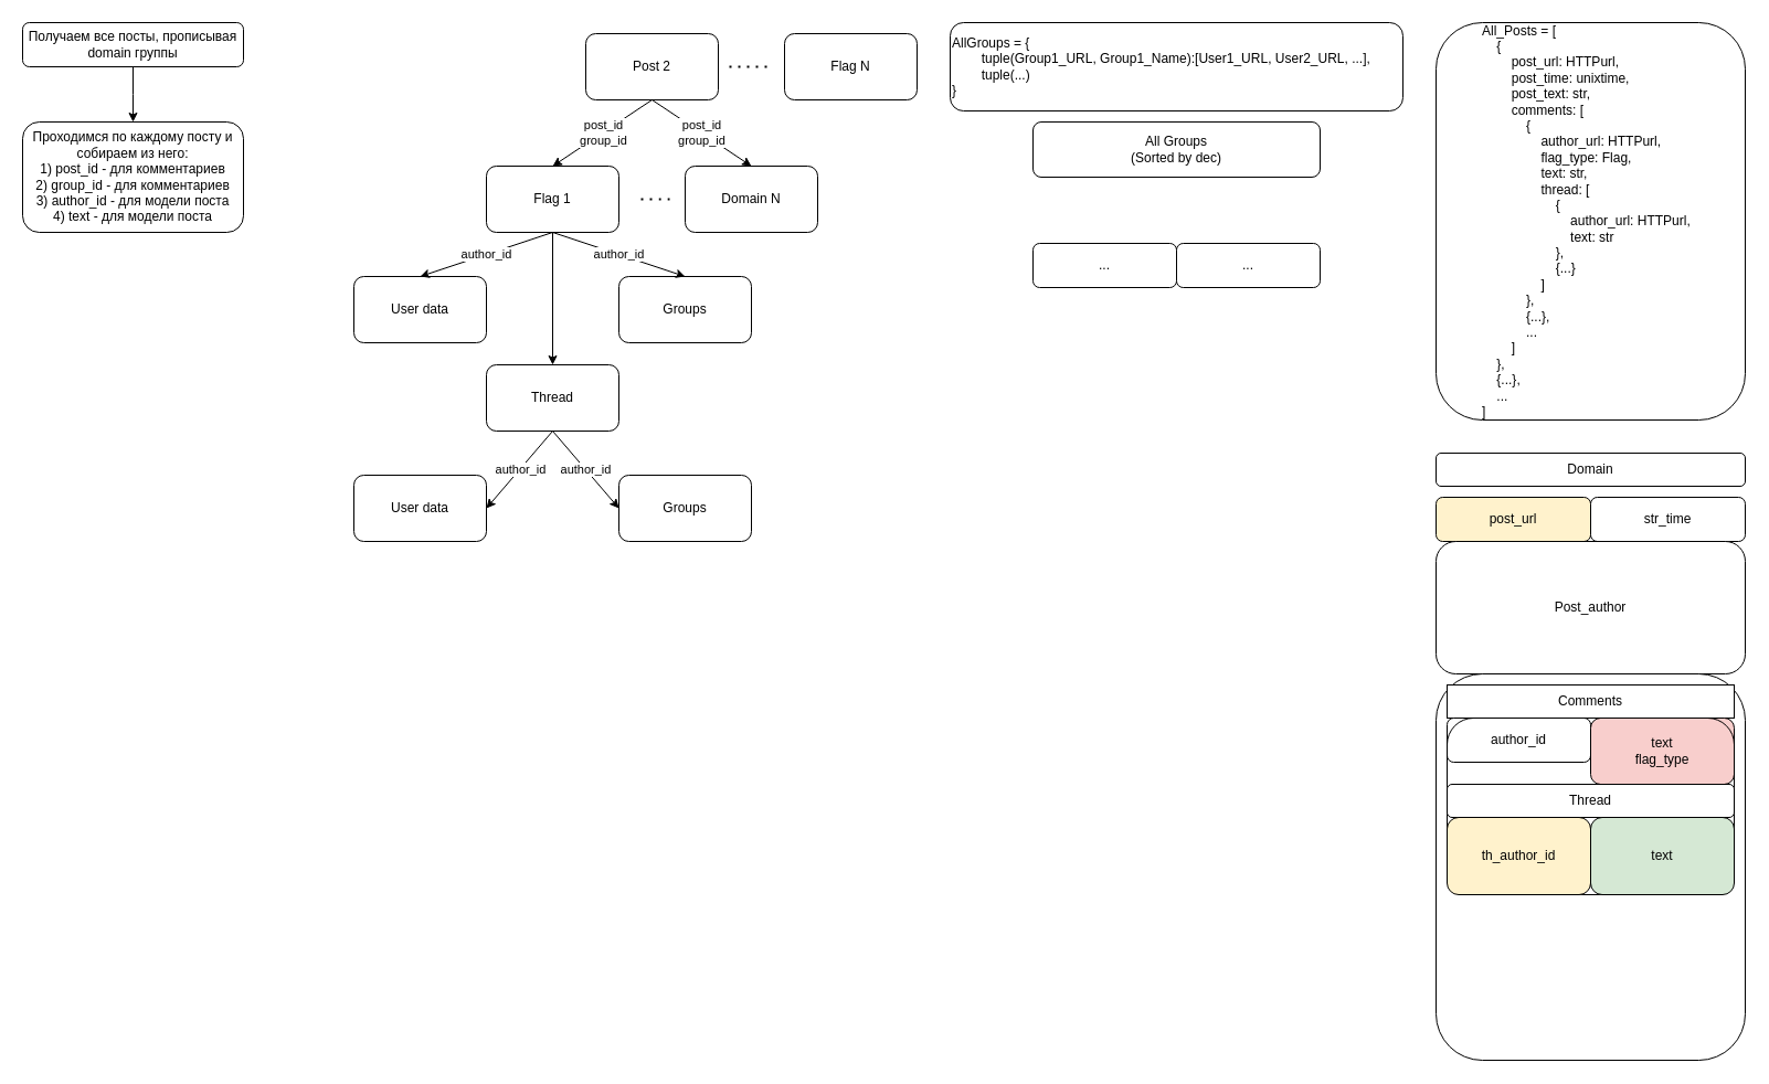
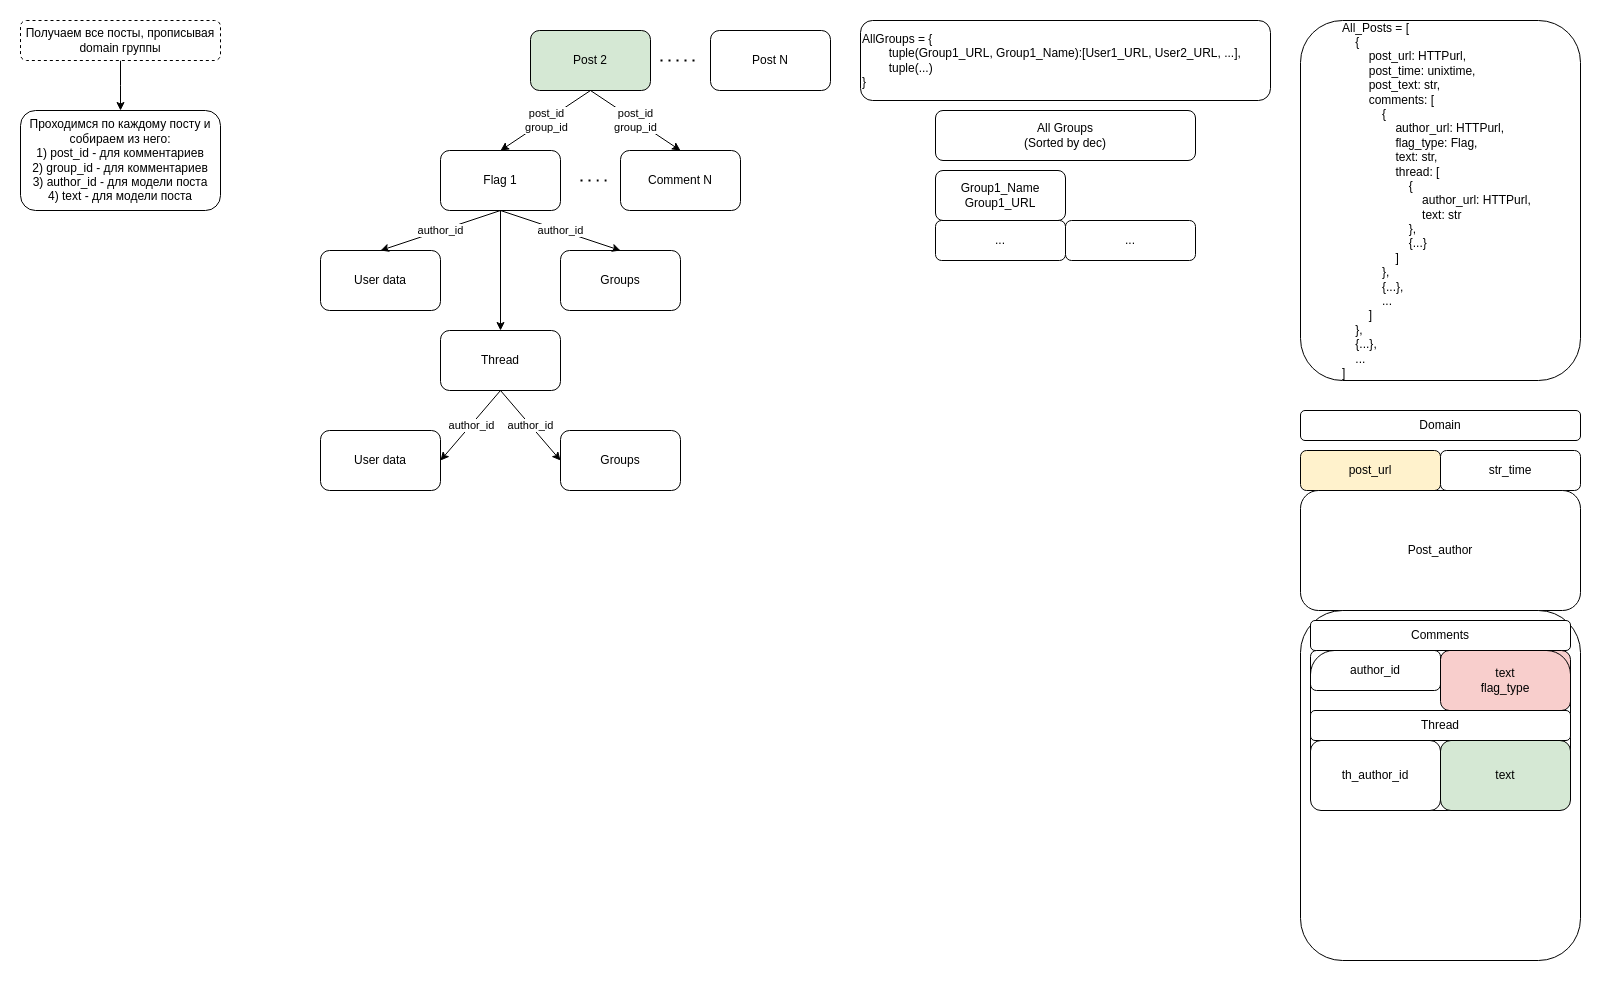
- <mxCell id="44" value="Получаем все посты, прописывая domain группы" style="rounded=1;whiteSpace=wrap;html=1;" vertex="1" parent="1"><mxGeometry x="20" y="20" width="200" height="40" as="geometry" /></mxCell>
+ <mxCell id="44" value="Получаем все посты, прописывая domain группы" style="rounded=1;whiteSpace=wrap;html=1;dashed=1;" vertex="1" parent="1"><mxGeometry x="20" y="20" width="200" height="40" as="geometry" /></mxCell>
- <mxCell id="2" value="Post 2" style="rounded=1;whiteSpace=wrap;html=1;" parent="1" vertex="1"><mxGeometry x="530" y="30" width="120" height="60" as="geometry" /></mxCell>
+ <mxCell id="2" value="Post 2" style="rounded=1;whiteSpace=wrap;html=1;fillColor=#d5e8d4;" parent="1" vertex="1"><mxGeometry x="530" y="30" width="120" height="60" as="geometry" /></mxCell>
- <mxCell id="3" value="Flag N" style="rounded=1;whiteSpace=wrap;html=1;" parent="1" vertex="1"><mxGeometry x="710" y="30" width="120" height="60" as="geometry" /></mxCell>
+ <mxCell id="3" value="Post N" style="rounded=1;whiteSpace=wrap;html=1;" parent="1" vertex="1"><mxGeometry x="710" y="30" width="120" height="60" as="geometry" /></mxCell>
- <mxCell id="4" value="Domain N" style="rounded=1;whiteSpace=wrap;html=1;" parent="1" vertex="1"><mxGeometry x="620" y="150" width="120" height="60" as="geometry" /></mxCell>
+ <mxCell id="4" value="Comment N" style="rounded=1;whiteSpace=wrap;html=1;" parent="1" vertex="1"><mxGeometry x="620" y="150" width="120" height="60" as="geometry" /></mxCell>
+ <mxCell id="26" value="Group1_Name&lt;br&gt;Group1_URL" style="rounded=1;whiteSpace=wrap;html=1;" parent="1" vertex="1"><mxGeometry x="935" y="170" width="130" height="50" as="geometry" /></mxCell>
- <mxCell id="36" value="Comments" style="whiteSpace=wrap;html=1;rounded=0;" parent="1" vertex="1"><mxGeometry x="1310" y="620" width="260" height="30" as="geometry" /></mxCell>
+ <mxCell id="36" value="Comments" style="rounded=1;whiteSpace=wrap;html=1;" parent="1" vertex="1"><mxGeometry x="1310" y="620" width="260" height="30" as="geometry" /></mxCell>
- <mxCell id="41" value="th_author_id" style="rounded=1;whiteSpace=wrap;html=1;fillColor=#fff2cc;" parent="1" vertex="1"><mxGeometry x="1310" y="740" width="130" height="70" as="geometry" /></mxCell>
+ <mxCell id="41" value="th_author_id" style="rounded=1;whiteSpace=wrap;html=1;" parent="1" vertex="1"><mxGeometry x="1310" y="740" width="130" height="70" as="geometry" /></mxCell>
